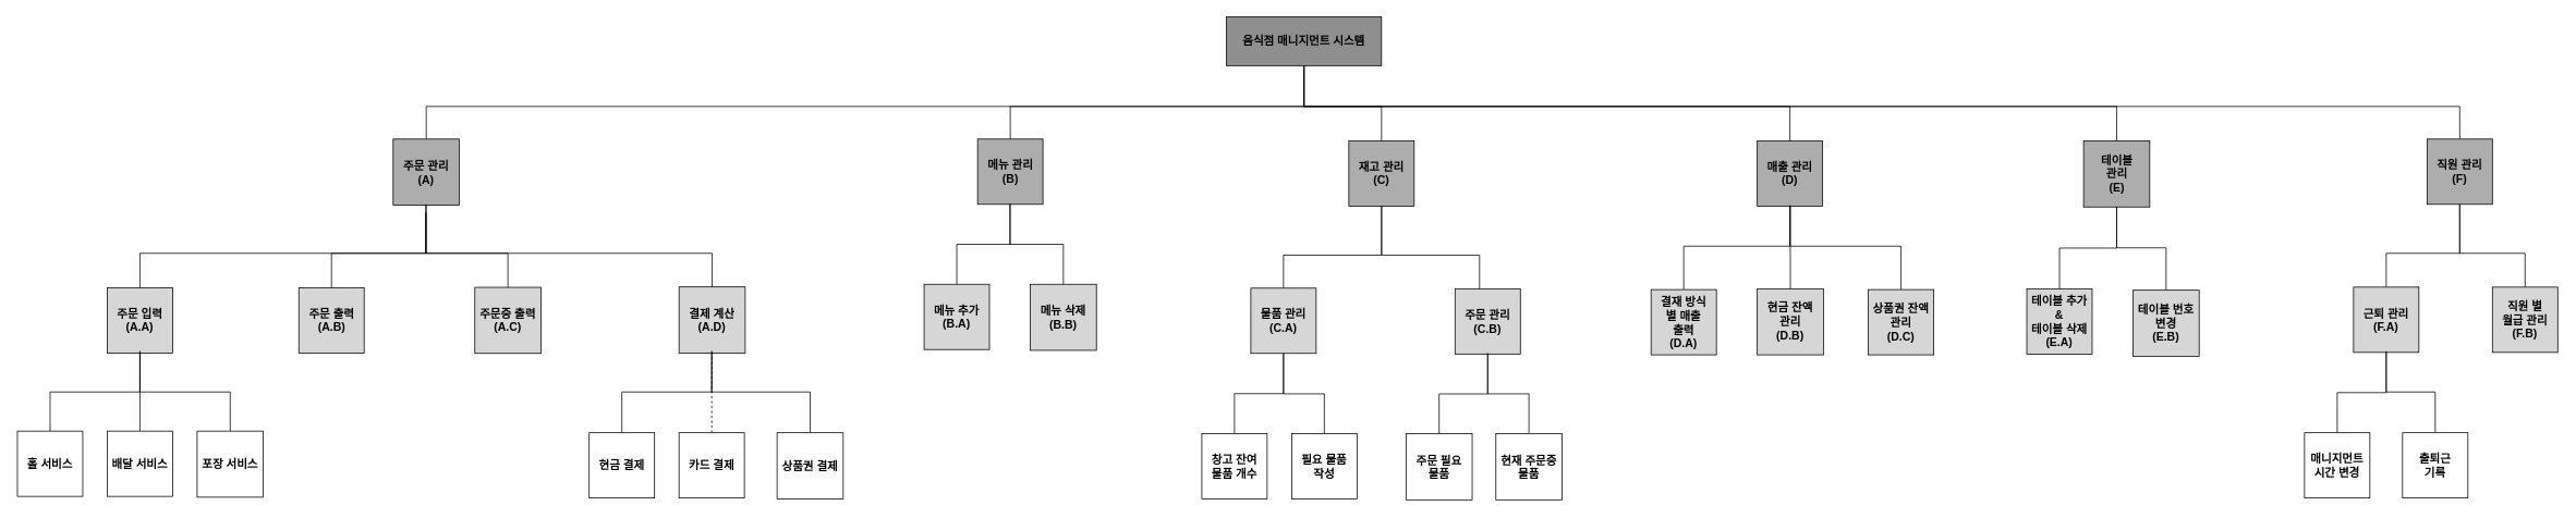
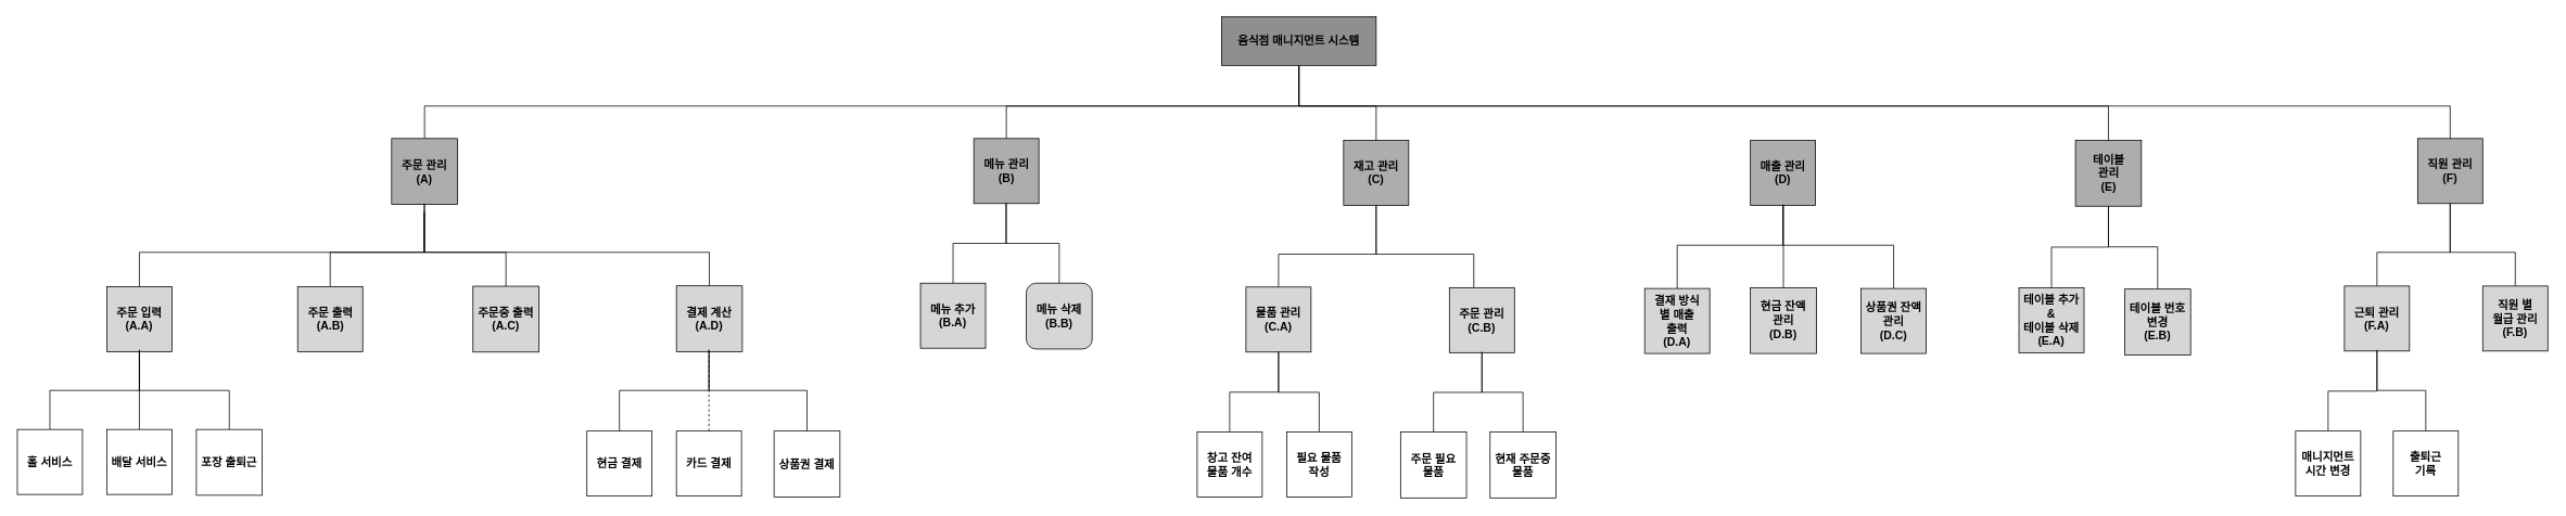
- <mxCell id="10" style="edgeStyle=orthogonalEdgeStyle;rounded=0;orthogonalLoop=1;jettySize=auto;html=1;entryX=0.5;entryY=1;entryDx=0;entryDy=0;endArrow=none;endFill=0;" edge="1" parent="1" source="11" target="68"><mxGeometry relative="1" as="geometry"><Array as="points"><mxPoint x="2190" y="130" /><mxPoint x="1595" y="130" /></Array></mxGeometry></mxCell>
- <mxCell id="61" value="메뉴 삭제&lt;br&gt;(B.B)" style="whiteSpace=wrap;html=1;aspect=fixed;fontStyle=1;fontSize=14;fillColor=#D6D6D6;" parent="1" vertex="1"><mxGeometry x="1260" y="348" width="81" height="81" as="geometry" /></mxCell>
+ <mxCell id="61" value="메뉴 삭제&lt;br&gt;(B.B)" style="whiteSpace=wrap;html=1;aspect=fixed;fontStyle=1;fontSize=14;fillColor=#D6D6D6;rounded=1;" parent="1" vertex="1"><mxGeometry x="1260" y="348" width="81" height="81" as="geometry" /></mxCell>
- <mxCell id="43" value="포장 서비스" style="whiteSpace=wrap;html=1;aspect=fixed;fontStyle=1;fontSize=14;" parent="1" vertex="1"><mxGeometry x="240" y="528" width="81" height="81" as="geometry" /></mxCell>
+ <mxCell id="43" value="포장 출퇴근" style="whiteSpace=wrap;html=1;aspect=fixed;fontStyle=1;fontSize=14;" parent="1" vertex="1"><mxGeometry x="240" y="528" width="81" height="81" as="geometry" /></mxCell>
